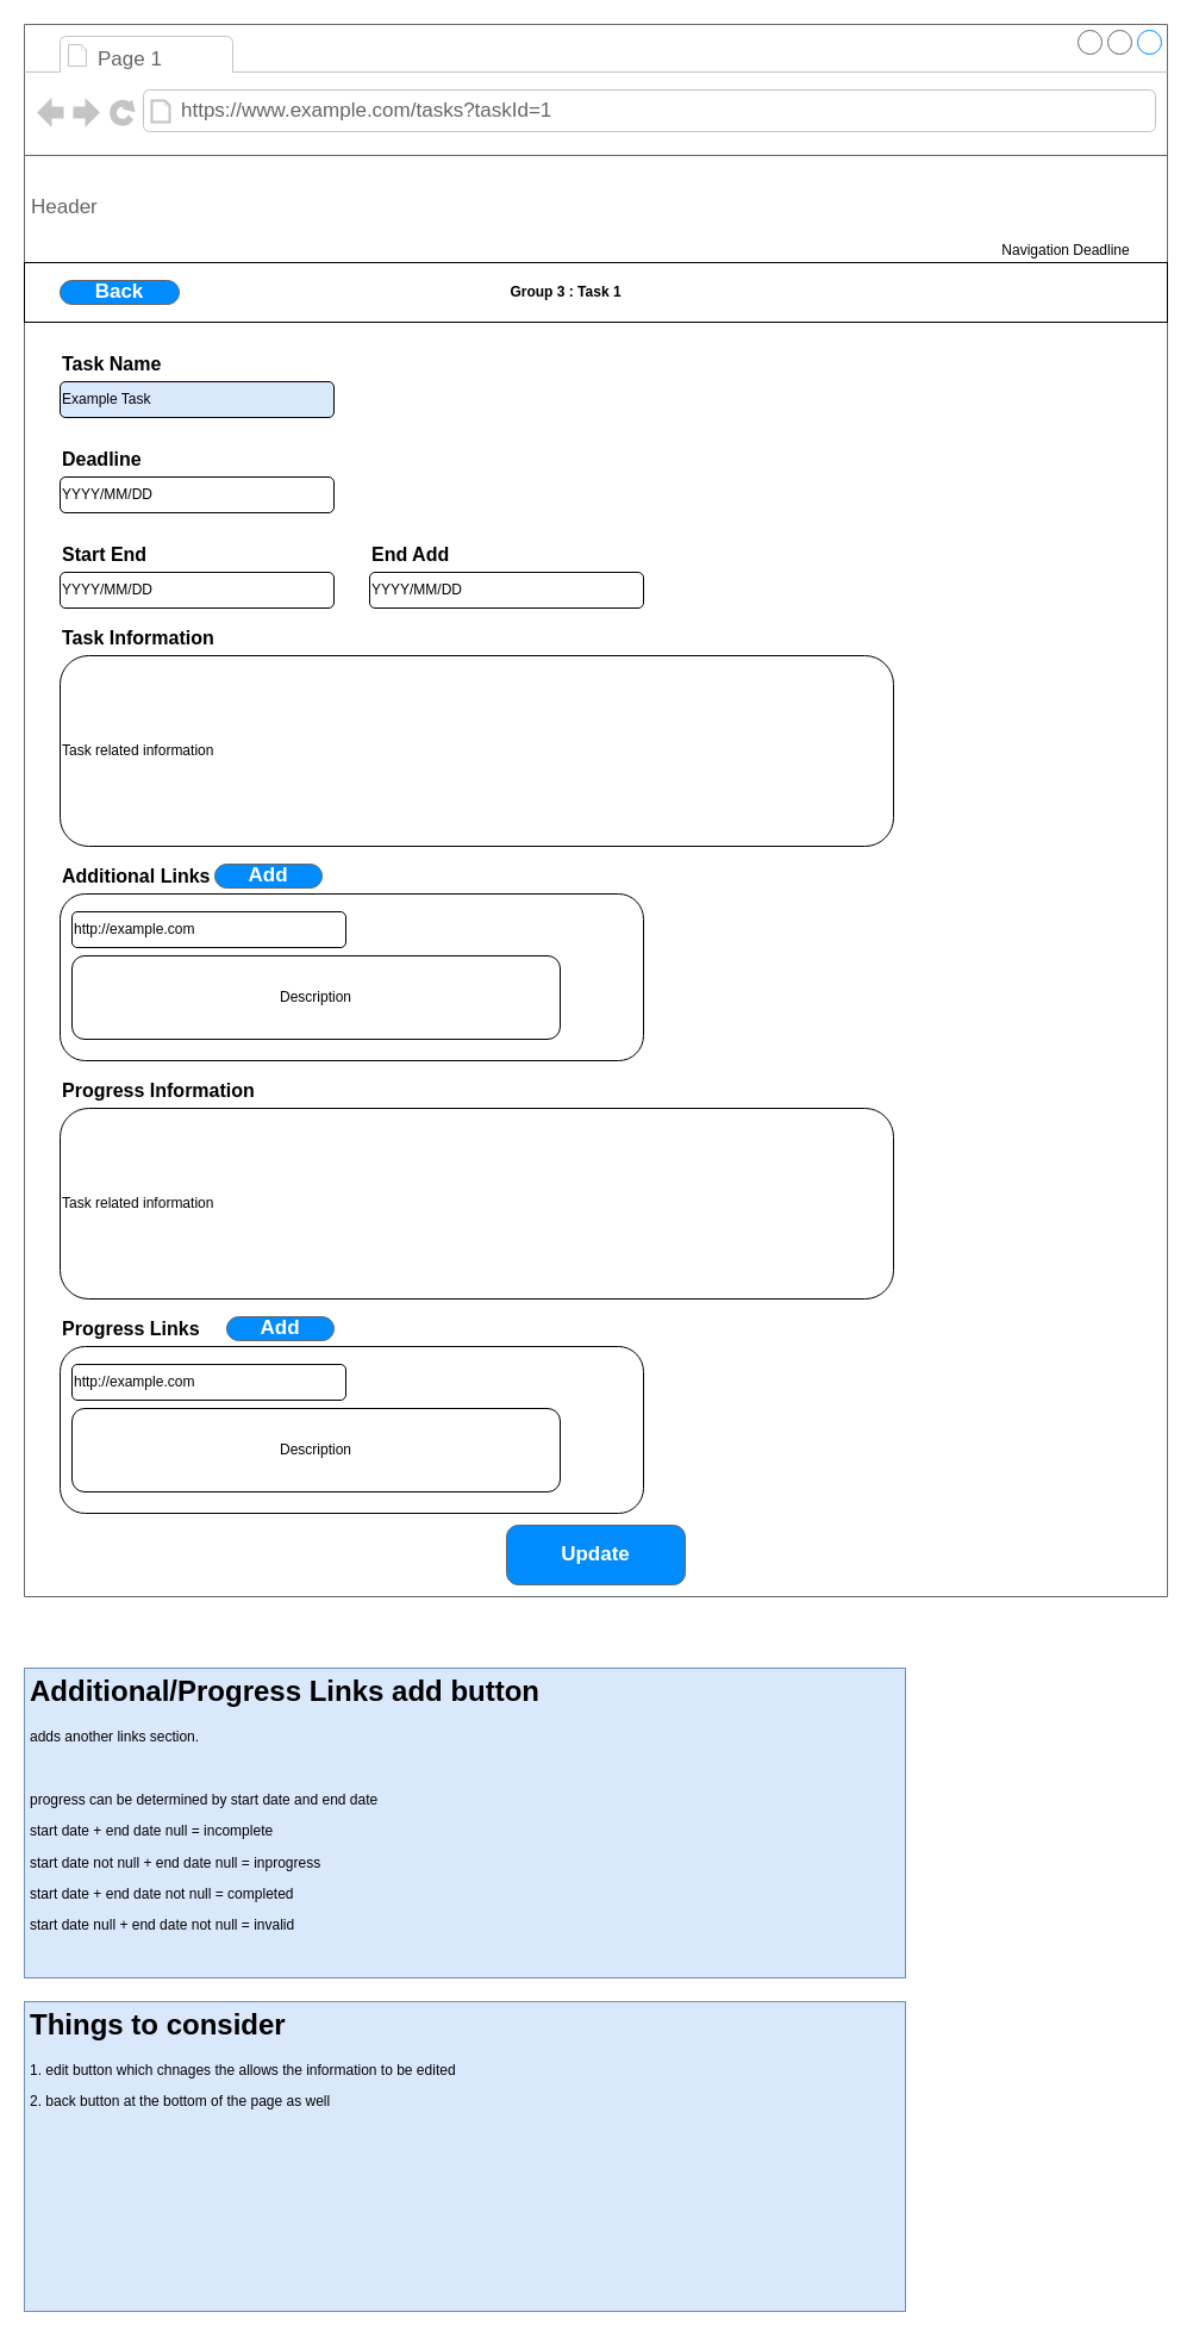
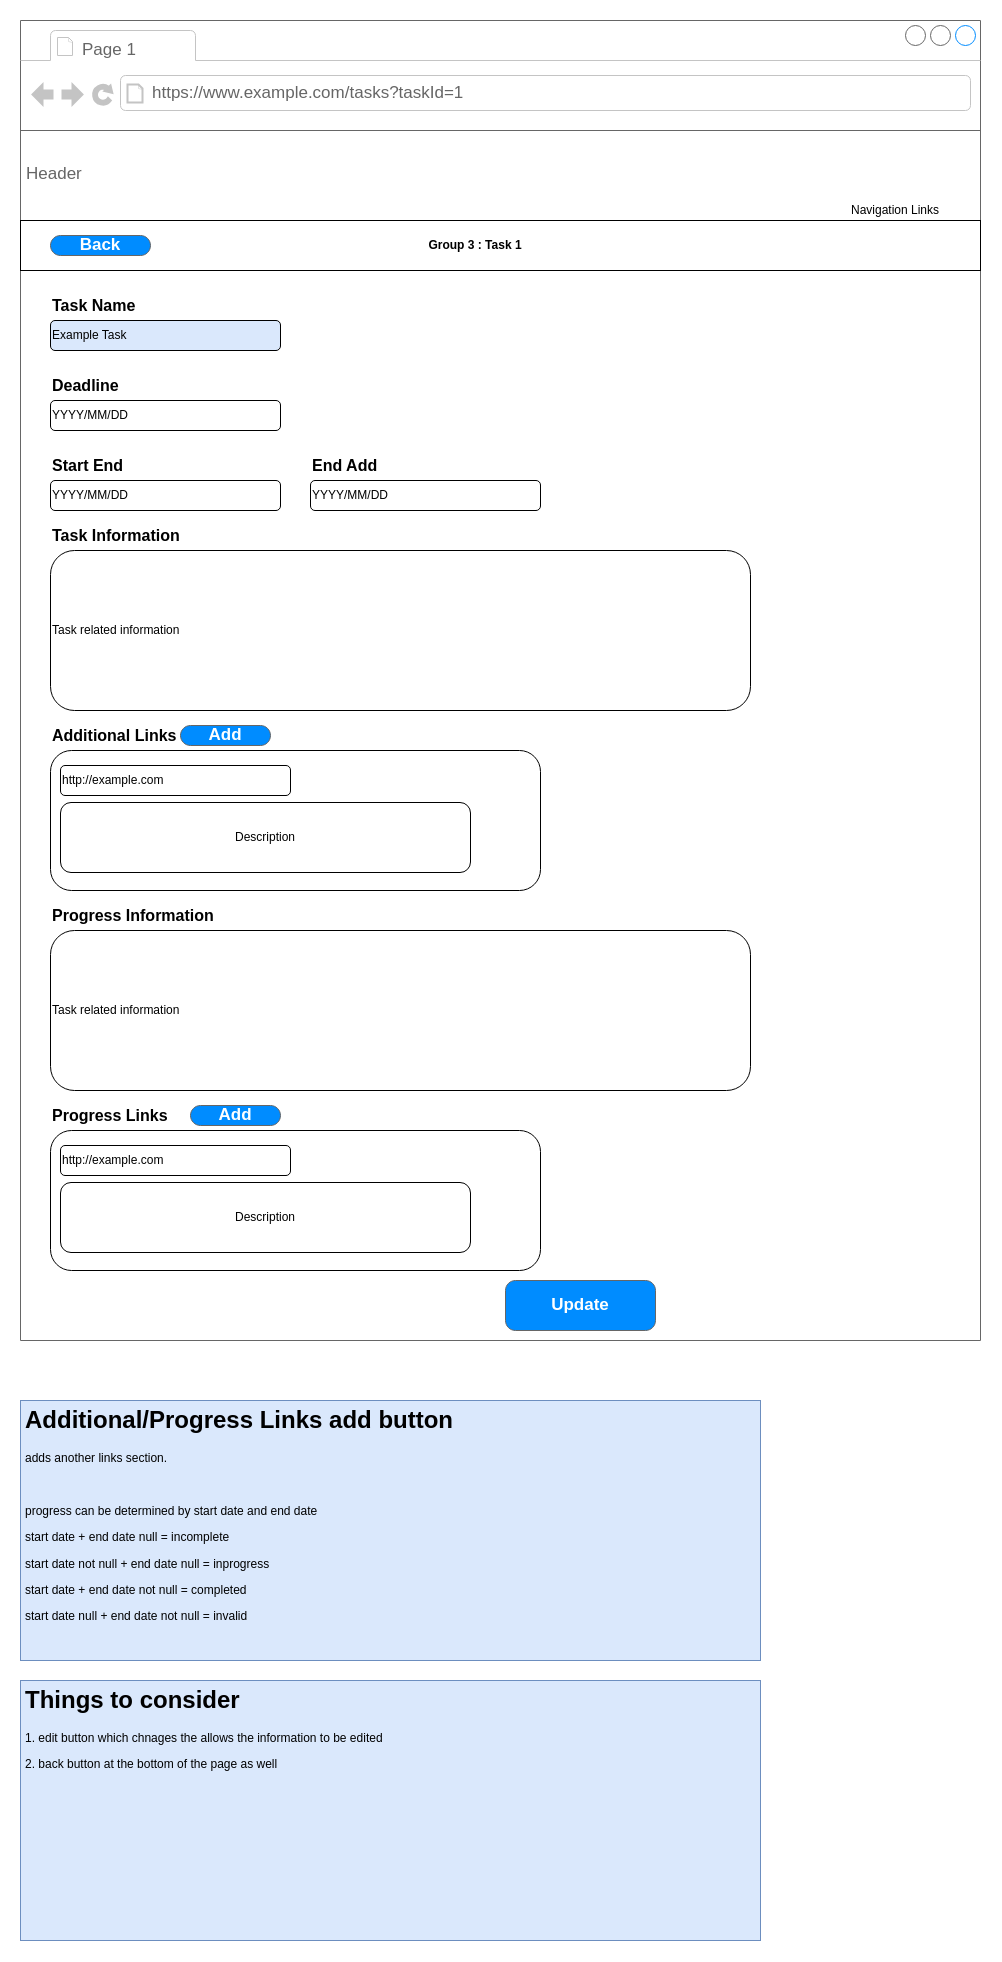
- <mxCell id="8" value="Navigation Deadline" style="text;html=1;strokeColor=none;fillColor=none;align=center;verticalAlign=middle;whiteSpace=wrap;overflow=hidden;" parent="4" vertex="1"><mxGeometry x="800" y="180" width="150" height="20" as="geometry" /></mxCell>
+ <mxCell id="8" value="Navigation Links" style="text;html=1;strokeColor=none;fillColor=none;align=center;verticalAlign=middle;whiteSpace=wrap;overflow=hidden;" parent="4" vertex="1"><mxGeometry x="800" y="180" width="150" height="20" as="geometry" /></mxCell>
- <mxCell id="17" value="Update" style="strokeWidth=1;shadow=0;dashed=0;align=center;html=1;shape=mxgraph.mockup.buttons.button;strokeColor=#666666;fontColor=#ffffff;mainText=;buttonStyle=round;fontSize=17;fontStyle=1;fillColor=#008cff;whiteSpace=wrap;" parent="4" vertex="1"><mxGeometry x="405" y="1260" width="150" height="50" as="geometry" /></mxCell>
+ <mxCell id="17" value="Update" style="strokeWidth=1;shadow=0;dashed=0;align=center;html=1;shape=mxgraph.mockup.buttons.button;strokeColor=#666666;fontColor=#ffffff;mainText=;buttonStyle=round;fontSize=17;fontStyle=1;fillColor=#008cff;whiteSpace=wrap;" parent="4" vertex="1"><mxGeometry x="485" y="1260" width="150" height="50" as="geometry" /></mxCell>
